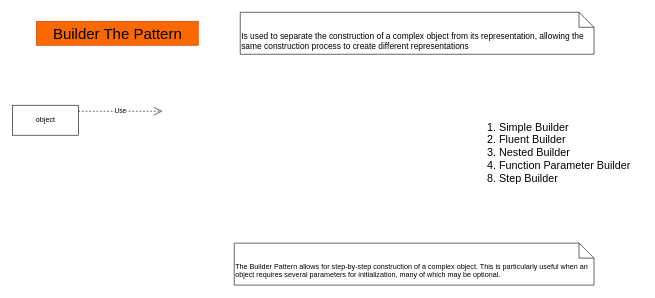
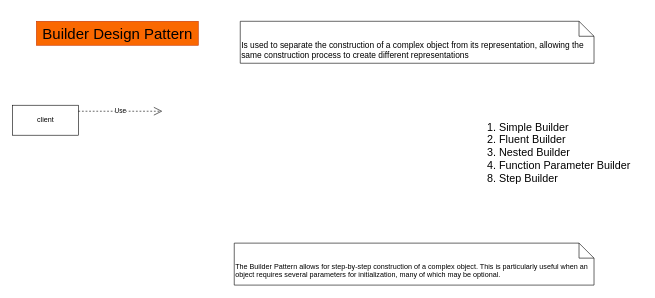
- <mxCell id="2" value="Builder The Pattern" style="text;html=1;align=center;verticalAlign=middle;resizable=1;points=[];autosize=1;strokeColor=#C73500;fillColor=#fa6800;fontColor=#000000;fontSize=25;movable=1;rotatable=1;deletable=1;editable=1;connectable=1;" parent="1" vertex="1"><mxGeometry x="60" y="35" width="270" height="40" as="geometry" /></mxCell>
+ <mxCell id="2" value="Builder Design Pattern" style="text;html=1;align=center;verticalAlign=middle;resizable=1;points=[];autosize=1;strokeColor=#C73500;fillColor=#fa6800;fontColor=#000000;fontSize=25;movable=1;rotatable=1;deletable=1;editable=1;connectable=1;" parent="1" vertex="1"><mxGeometry x="60" y="35" width="270" height="40" as="geometry" /></mxCell>
- <mxCell id="3" value="&lt;span style=&quot;font-size: 14px;&quot;&gt;Is used to separate the construction of a complex object from its representation, allowing the same construction process to create different representations&lt;/span&gt;" style="shape=note2;boundedLbl=1;whiteSpace=wrap;html=1;size=25;verticalAlign=top;align=left;movable=1;resizable=1;rotatable=1;deletable=1;editable=1;connectable=1;" parent="1" vertex="1"><mxGeometry x="400" y="20" width="590" height="70" as="geometry" /></mxCell>
+ <mxCell id="3" value="&lt;span style=&quot;font-size: 14px;&quot;&gt;Is used to separate the construction of a complex object from its representation, allowing the same construction process to create different representations&lt;/span&gt;" style="shape=note2;boundedLbl=1;whiteSpace=wrap;html=1;size=25;verticalAlign=top;align=left;movable=1;resizable=1;rotatable=1;deletable=1;editable=1;connectable=1;" parent="1" vertex="1"><mxGeometry x="400" y="35" width="590" height="70" as="geometry" /></mxCell>
- <mxCell id="5" value="object" style="html=1;" parent="1" vertex="1"><mxGeometry x="20" y="175" width="110" height="50" as="geometry" /></mxCell>
+ <mxCell id="5" value="client" style="html=1;" parent="1" vertex="1"><mxGeometry x="20" y="175" width="110" height="50" as="geometry" /></mxCell>
